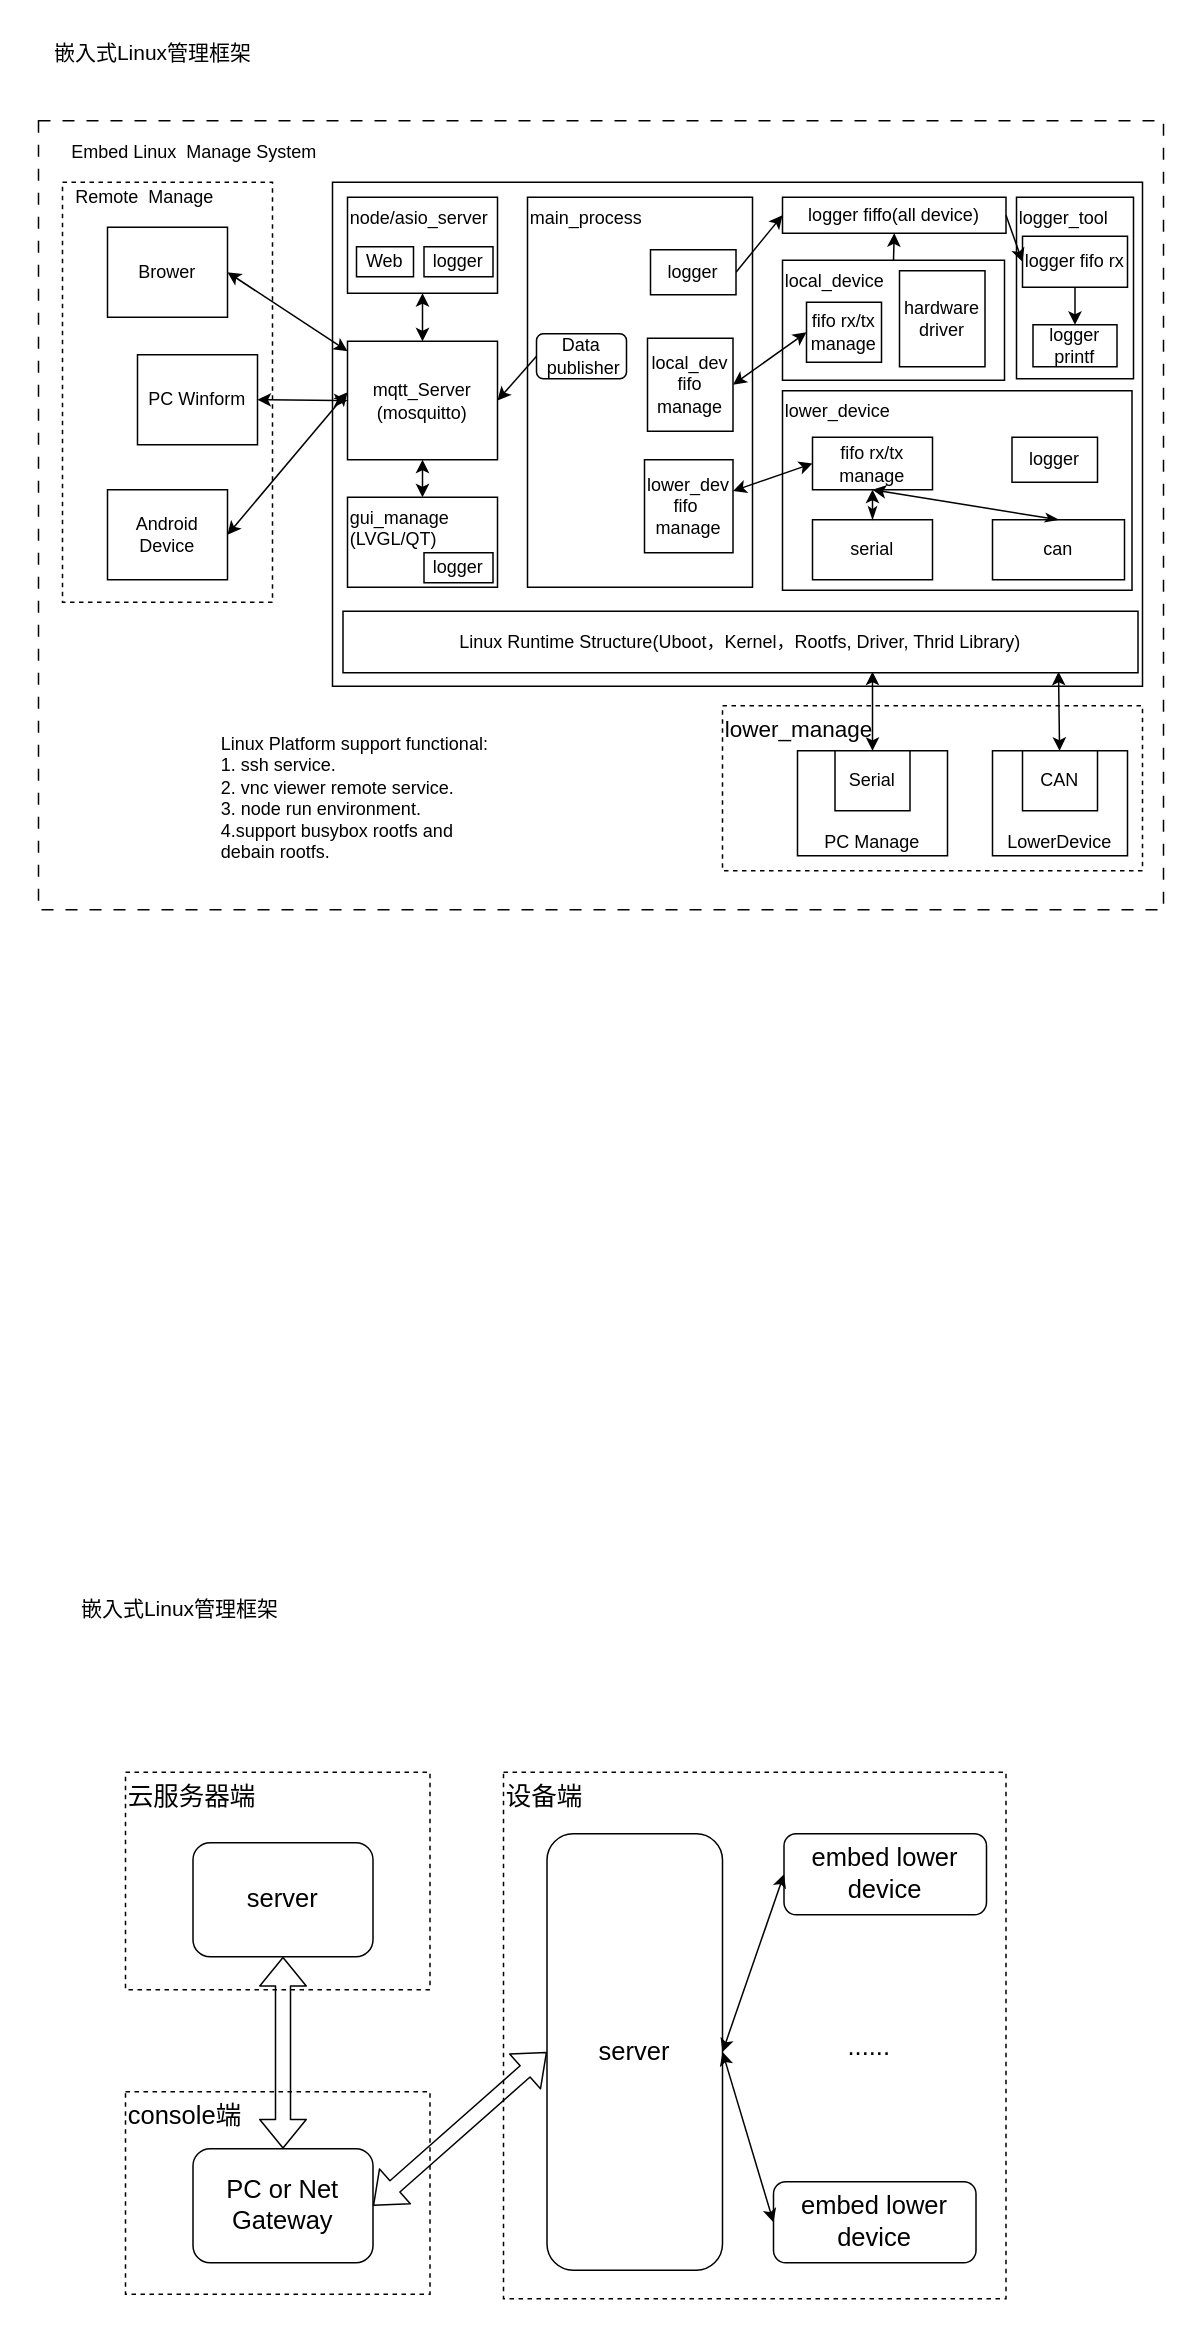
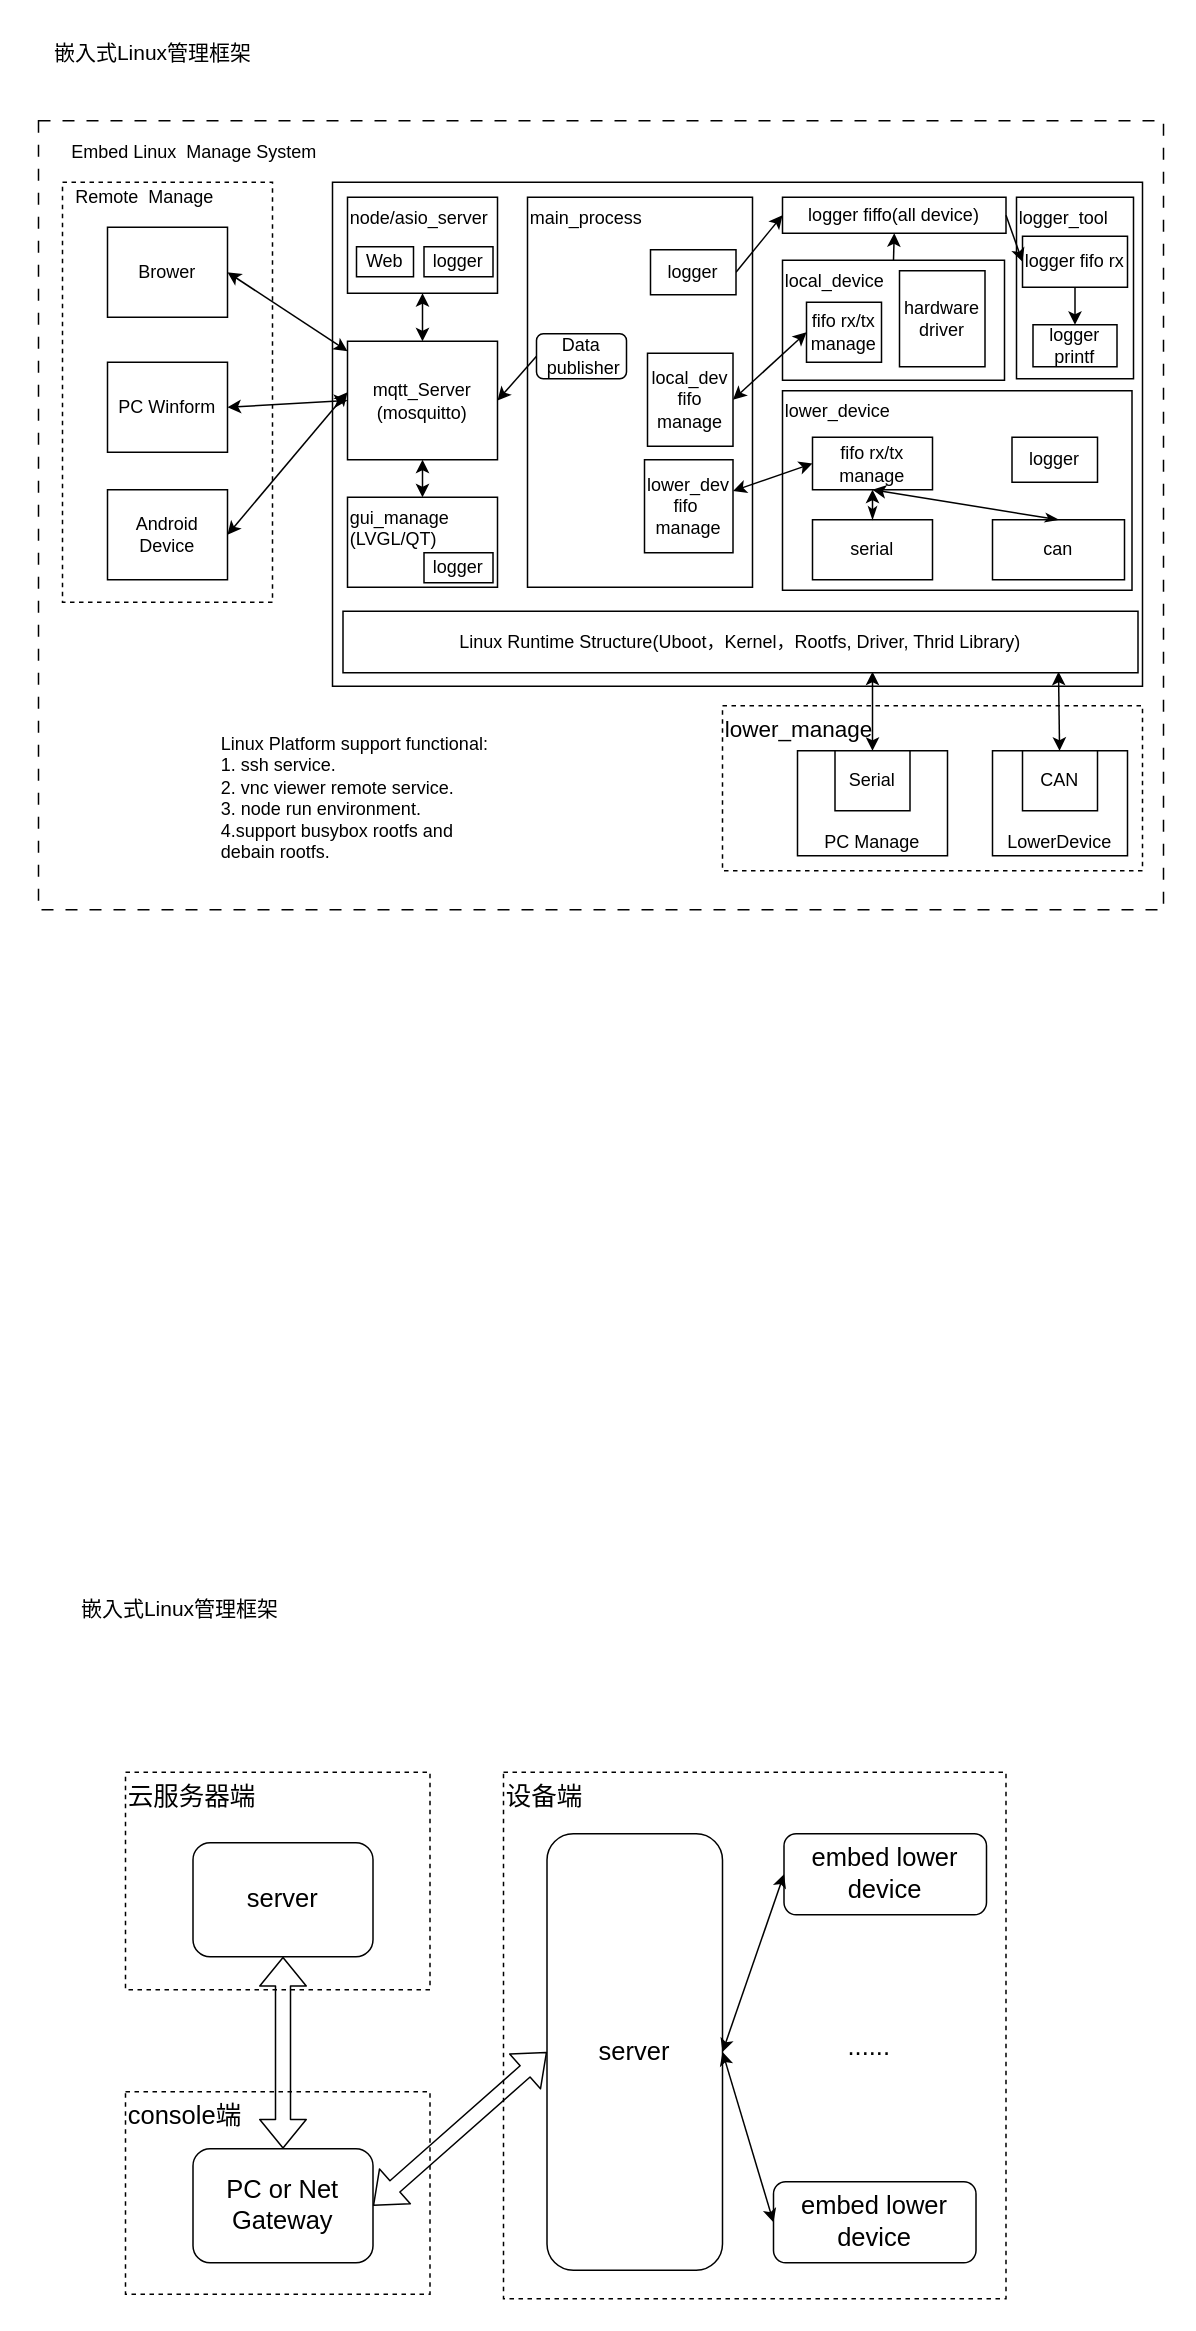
- <mxCell id="24" value="local_dev&lt;br&gt;fifo &lt;br&gt;manage" style="rounded=0;whiteSpace=wrap;html=1;" parent="1" vertex="1"><mxGeometry x="431" y="225" width="57" height="62" as="geometry" /></mxCell>
+ <mxCell id="24" value="local_dev&lt;br&gt;fifo &lt;br&gt;manage" style="rounded=0;whiteSpace=wrap;html=1;" parent="1" vertex="1"><mxGeometry x="431" y="235" width="57" height="62" as="geometry" /></mxCell>
- <mxCell id="43" value="PC Winform" style="rounded=0;whiteSpace=wrap;html=1;" parent="1" vertex="1"><mxGeometry x="91" y="236" width="80" height="60" as="geometry" /></mxCell>
+ <mxCell id="43" value="PC Winform" style="rounded=0;whiteSpace=wrap;html=1;" parent="1" vertex="1"><mxGeometry x="71" y="241" width="80" height="60" as="geometry" /></mxCell>
